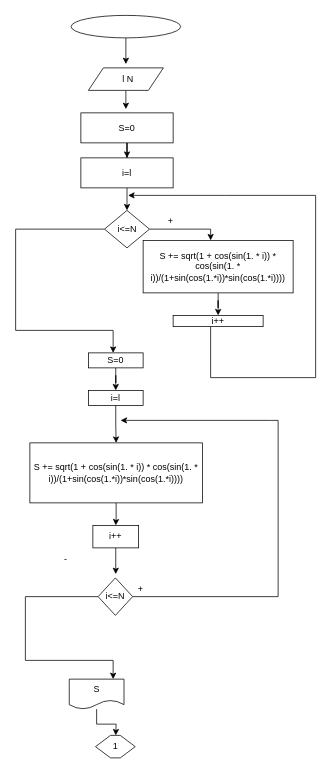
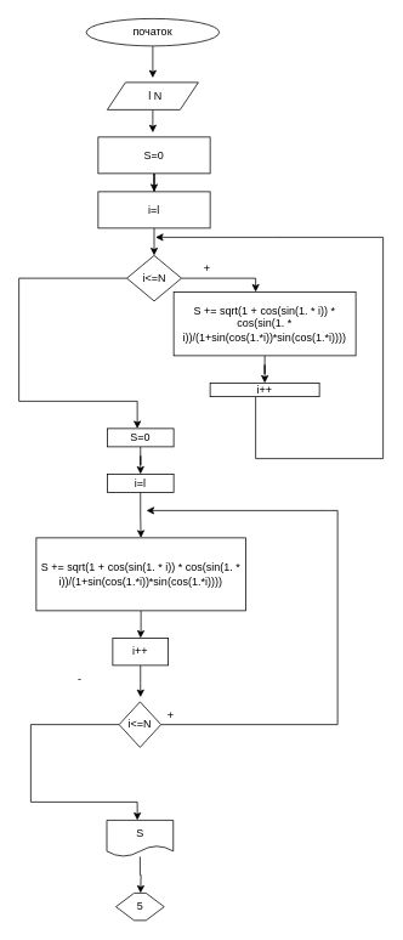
+ <mxCell id="4" value="початок" style="text;html=1;strokeColor=none;fillColor=none;align=center;verticalAlign=middle;whiteSpace=wrap;rounded=0;" vertex="1" parent="1"><mxGeometry x="137" y="20" width="60" height="30" as="geometry" /></mxCell>
- <mxCell id="34" value="S" style="shape=document;whiteSpace=wrap;html=1;boundedLbl=1;" vertex="1" parent="1"><mxGeometry x="91.5" y="905" width="73" height="40" as="geometry" /></mxCell>
+ <mxCell id="34" value="S" style="shape=document;whiteSpace=wrap;html=1;boundedLbl=1;" vertex="1" parent="1"><mxGeometry x="116.5" y="900" width="73" height="40" as="geometry" /></mxCell>
- <mxCell id="35" value="1" style="shape=hexagon;perimeter=hexagonPerimeter2;whiteSpace=wrap;html=1;fixedSize=1;" vertex="1" parent="1"><mxGeometry x="126.5" y="980" width="53" height="30" as="geometry" /></mxCell>
+ <mxCell id="35" value="5" style="shape=hexagon;perimeter=hexagonPerimeter2;whiteSpace=wrap;html=1;fixedSize=1;" vertex="1" parent="1"><mxGeometry x="126.5" y="980" width="53" height="30" as="geometry" /></mxCell>
